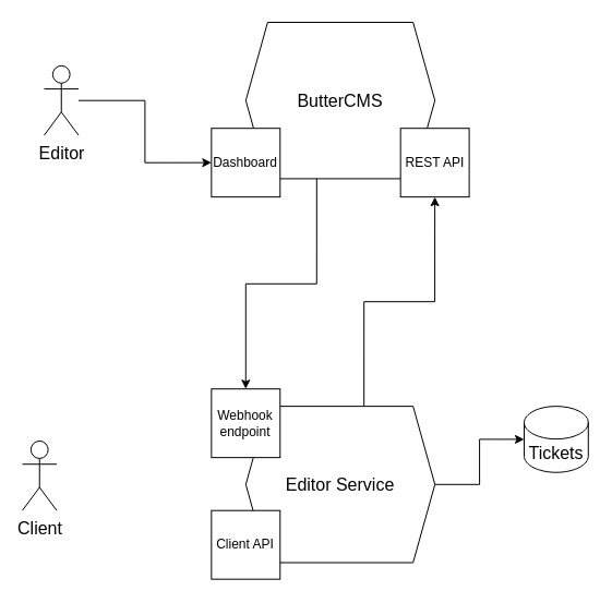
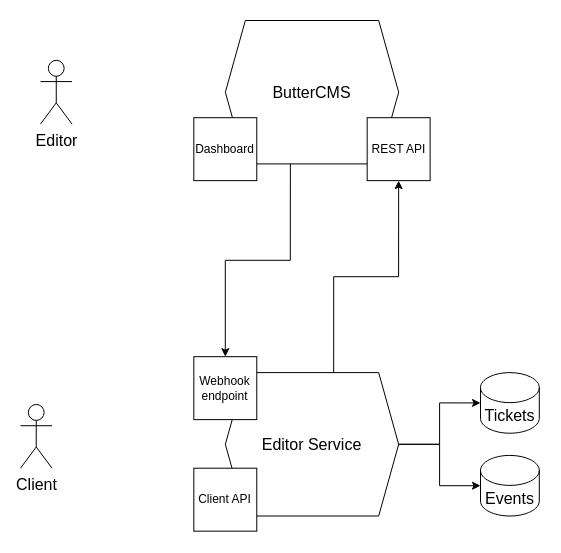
- <mxCell id="5" style="edgeStyle=orthogonalEdgeStyle;rounded=0;orthogonalLoop=1;jettySize=auto;html=1;entryX=0;entryY=0.5;entryDx=0;entryDy=0;" parent="2" source="3" target="8" edge="1"><mxGeometry relative="1" as="geometry"><mxPoint x="126.061" y="81.257" as="targetPoint" /></mxGeometry></mxCell>
+ <mxCell id="15" style="edgeStyle=orthogonalEdgeStyle;rounded=0;orthogonalLoop=1;jettySize=auto;html=1;exitX=1;exitY=0.5;exitDx=0;exitDy=0;entryX=0;entryY=0.5;entryDx=0;entryDy=0;entryPerimeter=0;" parent="2" source="9" target="10" edge="1"><mxGeometry relative="1" as="geometry" /></mxCell>
+ <mxCell id="10" value="Events" style="shape=cylinder3;whiteSpace=wrap;html=1;boundedLbl=1;backgroundOutline=1;size=15;fontSize=16;container=0;" parent="2" vertex="1"><mxGeometry x="460" y="434.9" width="58.79" height="60.61" as="geometry" /></mxCell>
